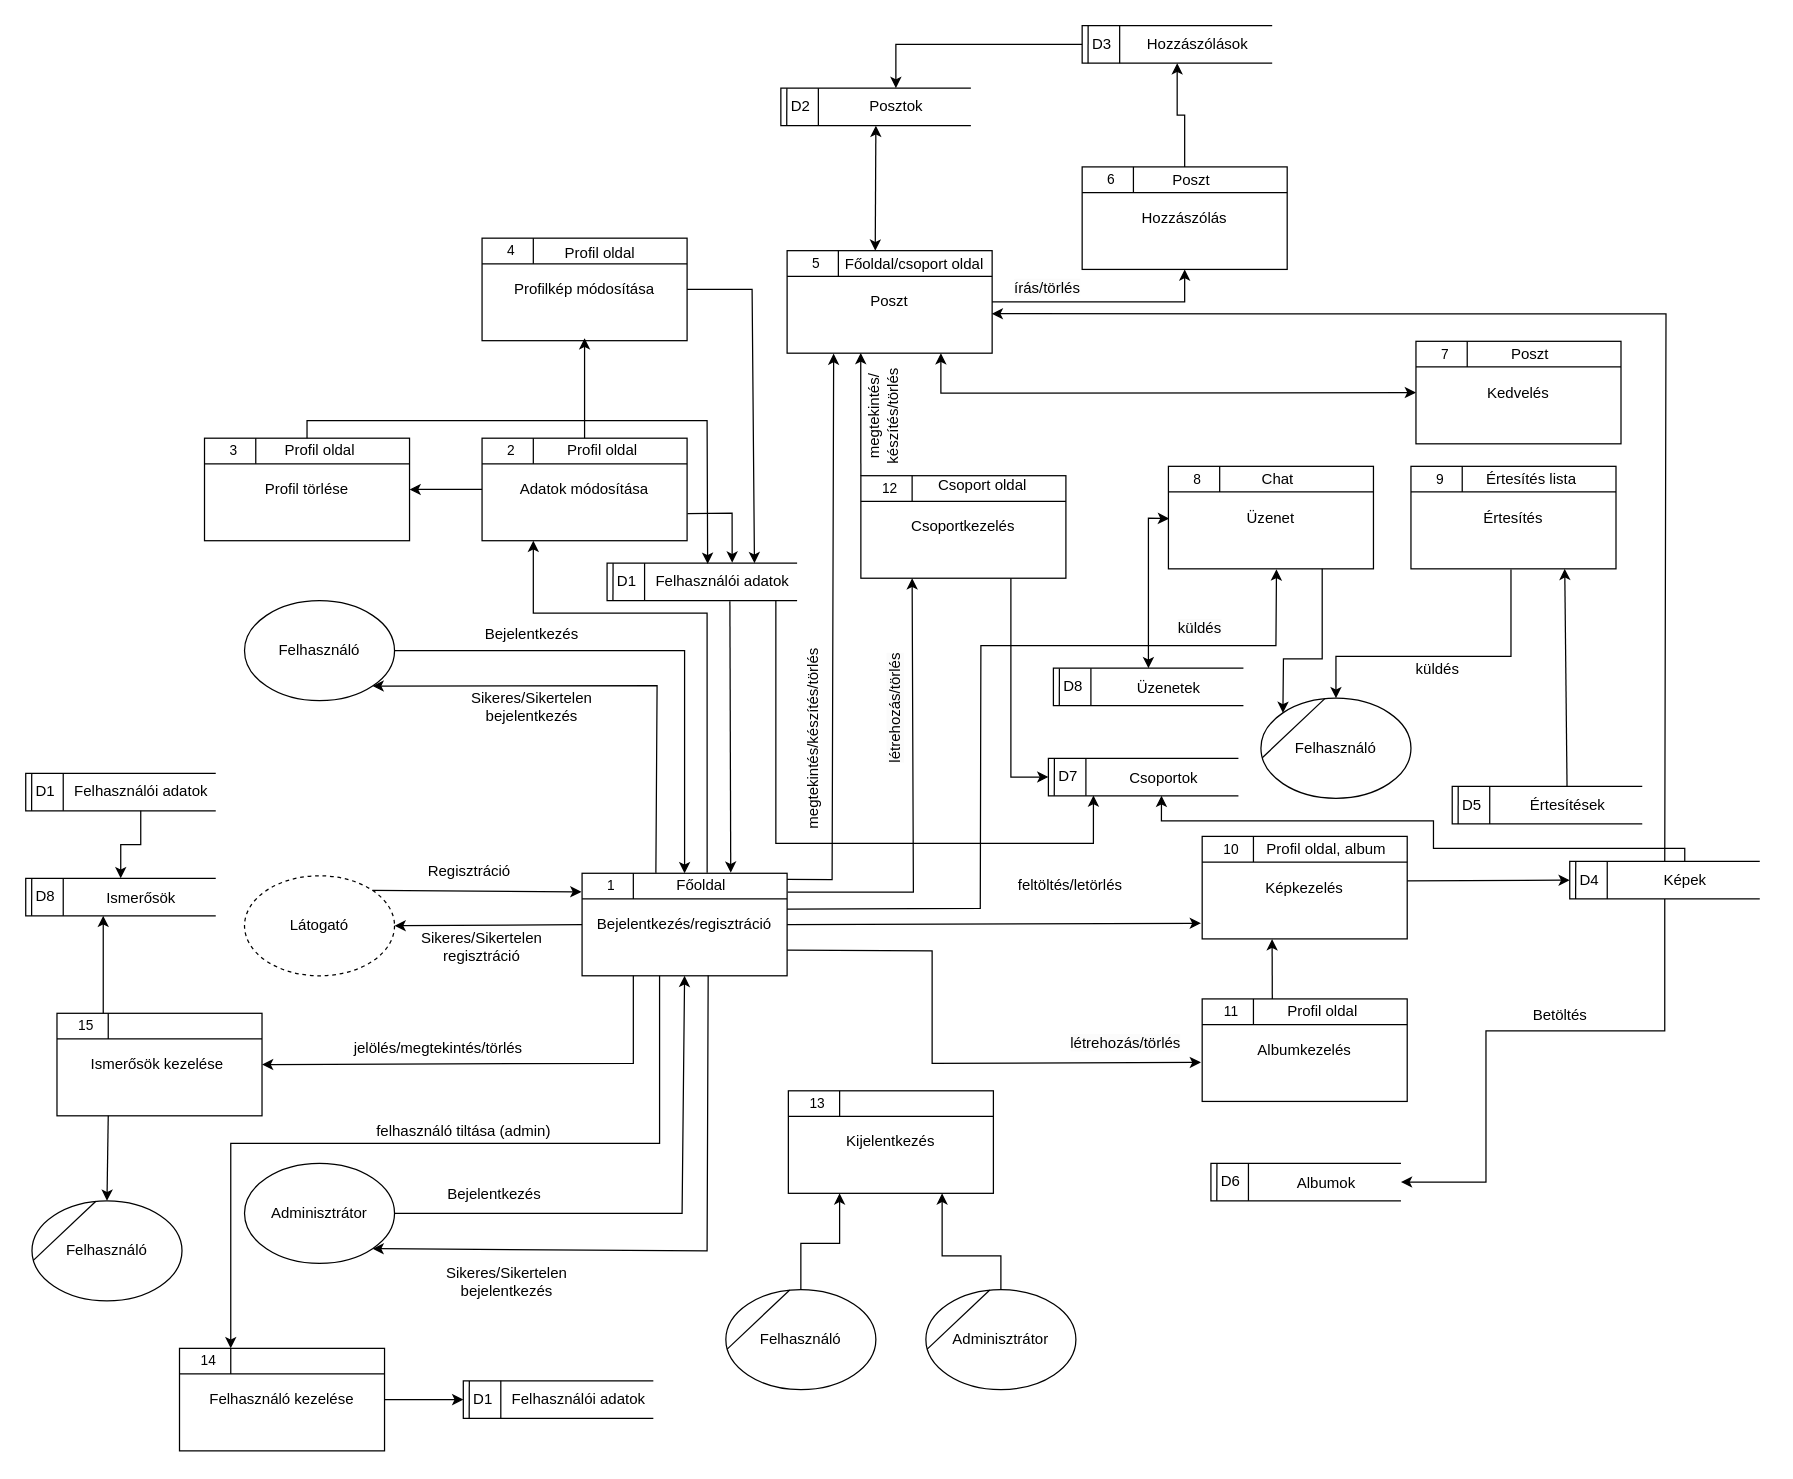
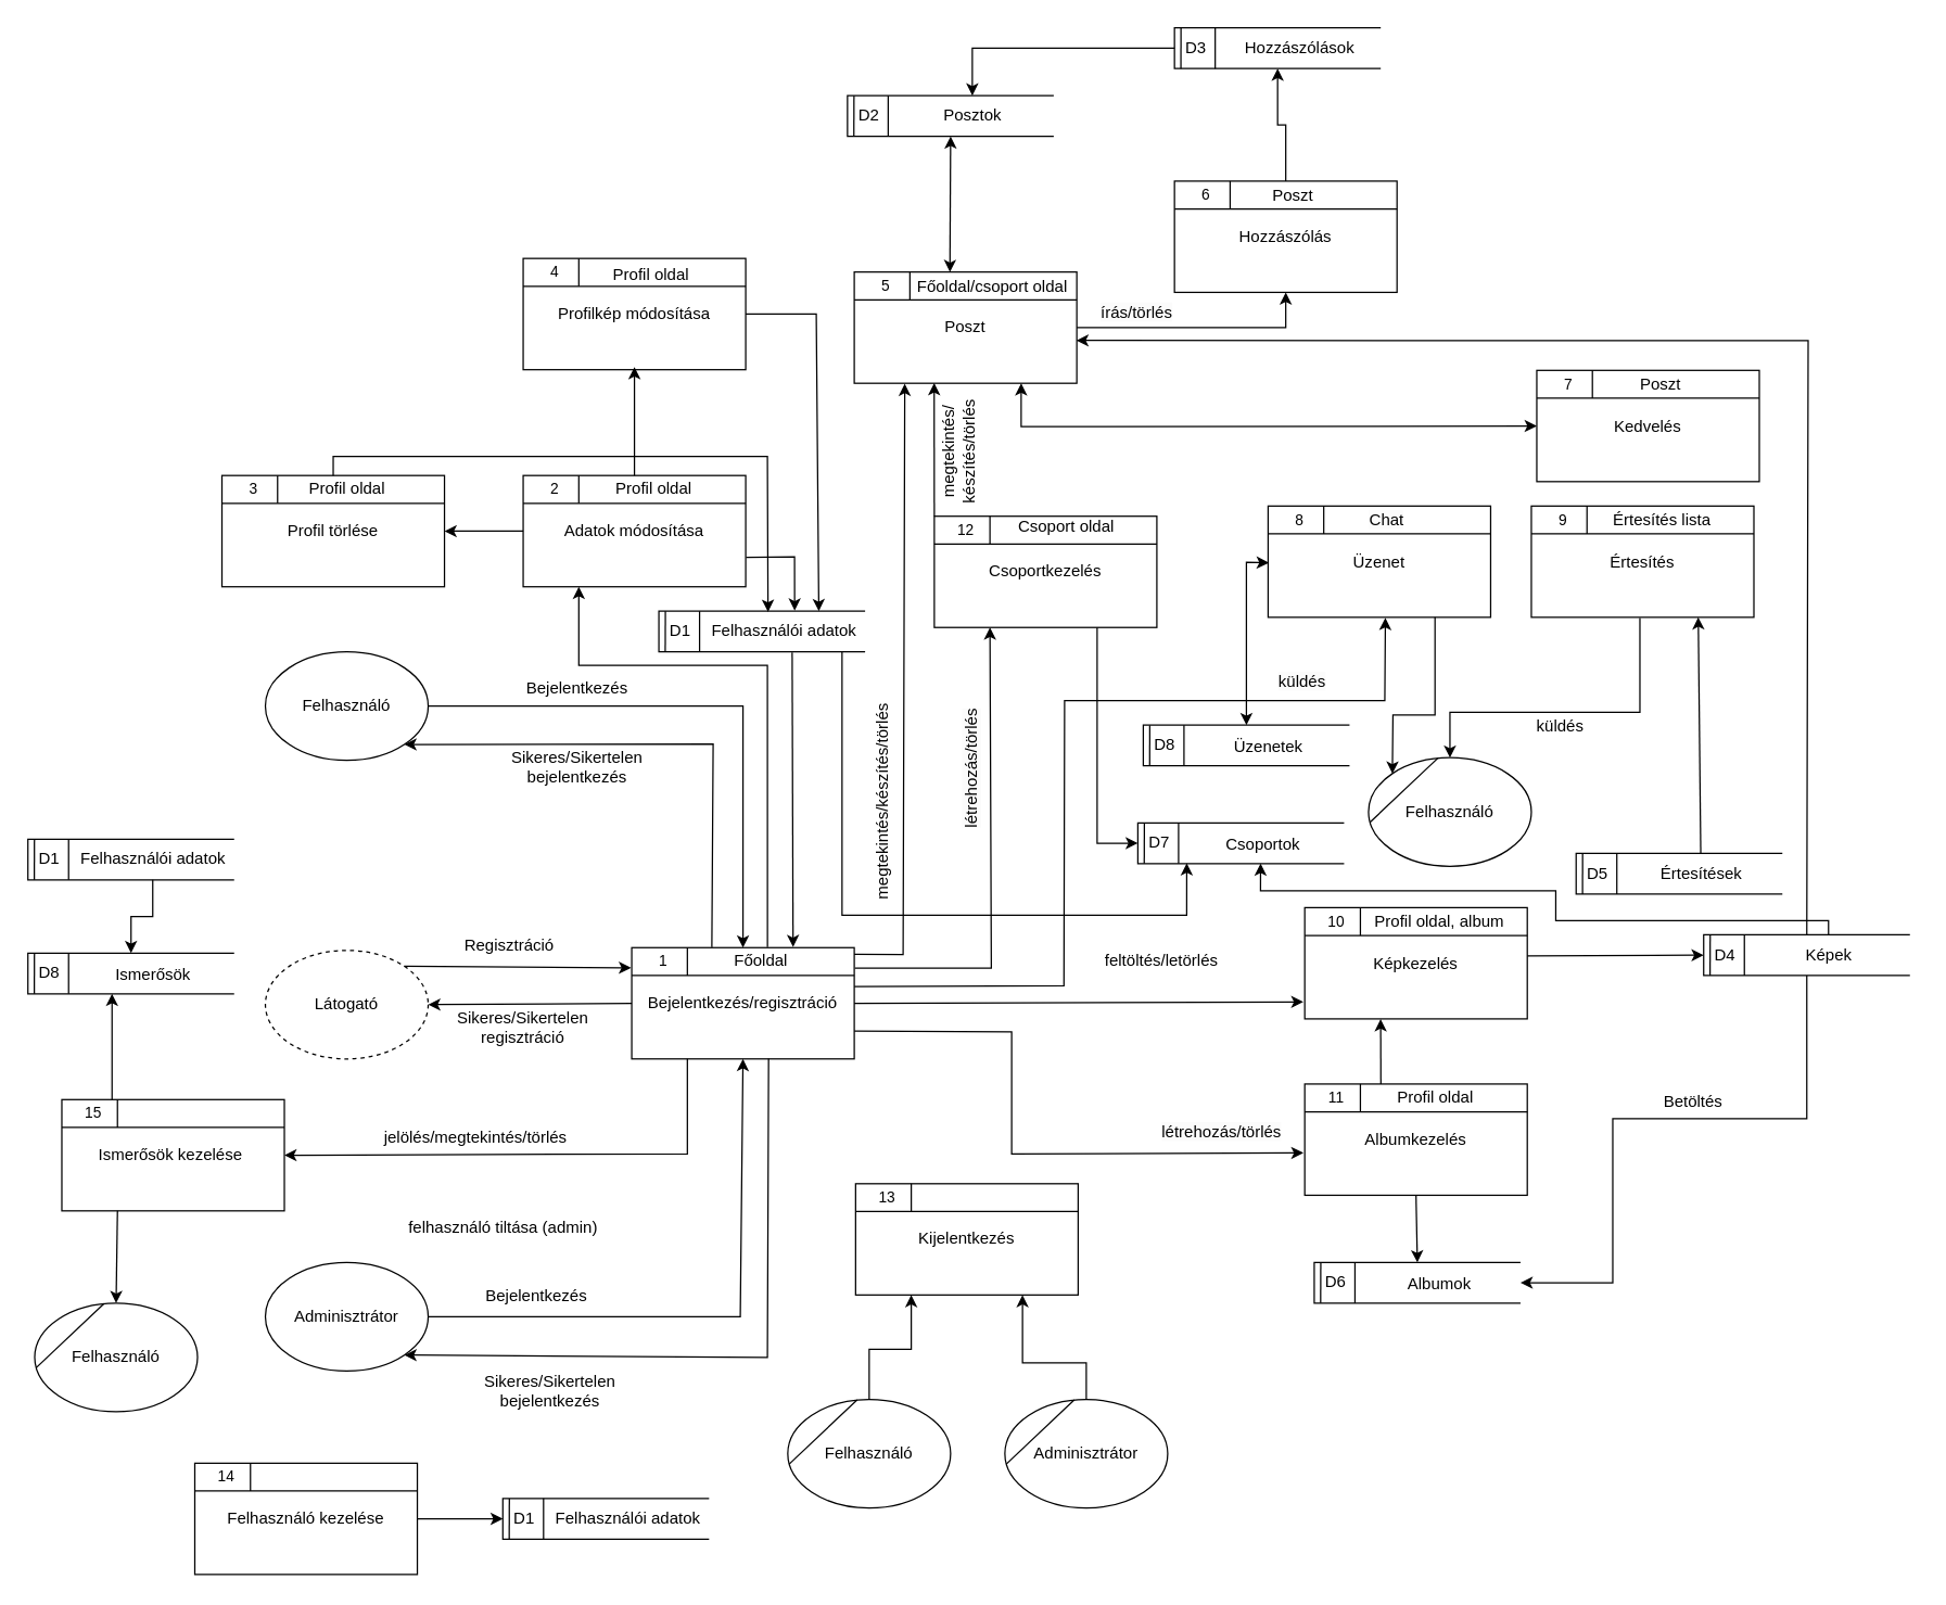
+ <mxCell id="149" value="" style="endArrow=classic;html=1;rounded=0;exitX=0.5;exitY=1;exitDx=0;exitDy=0;entryX=0.5;entryY=0;entryDx=0;entryDy=0;" edge="1" parent="1" source="50" target="146"><mxGeometry width="50" height="50" relative="1" as="geometry"><mxPoint x="1179" y="935.5" as="sourcePoint" /><mxPoint x="1229" y="885.5" as="targetPoint" /></mxGeometry></mxCell>
- <mxCell id="184" value="" style="endArrow=classic;html=1;rounded=0;exitX=0.378;exitY=1;exitDx=0;exitDy=0;exitPerimeter=0;entryX=0.25;entryY=0;entryDx=0;entryDy=0;" edge="1" parent="1" source="3" target="180"><mxGeometry width="50" height="50" relative="1" as="geometry"><mxPoint x="403" y="958" as="sourcePoint" /><mxPoint x="453" y="908" as="targetPoint" /><Array as="points"><mxPoint x="527" y="914" /><mxPoint x="184" y="914" /></Array></mxGeometry></mxCell>
